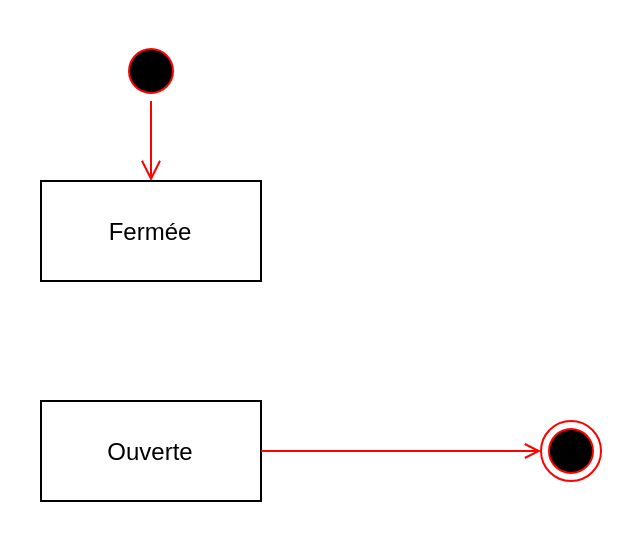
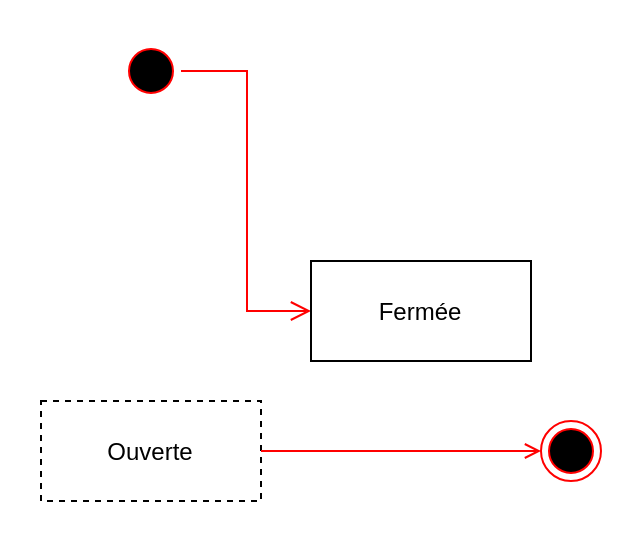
- <mxCell id="5" value="Fermée" style="" parent="1" vertex="1"><mxGeometry x="20" y="90" width="110" height="50" as="geometry" /></mxCell>
+ <mxCell id="5" value="Fermée" style="" parent="1" vertex="1"><mxGeometry x="155" y="130" width="110" height="50" as="geometry" /></mxCell>
- <mxCell id="6" value="Ouverte" style="" parent="1" vertex="1"><mxGeometry x="20" y="200" width="110" height="50" as="geometry" /></mxCell>
+ <mxCell id="6" value="Ouverte" style="dashed=1;" parent="1" vertex="1"><mxGeometry x="20" y="200" width="110" height="50" as="geometry" /></mxCell>
